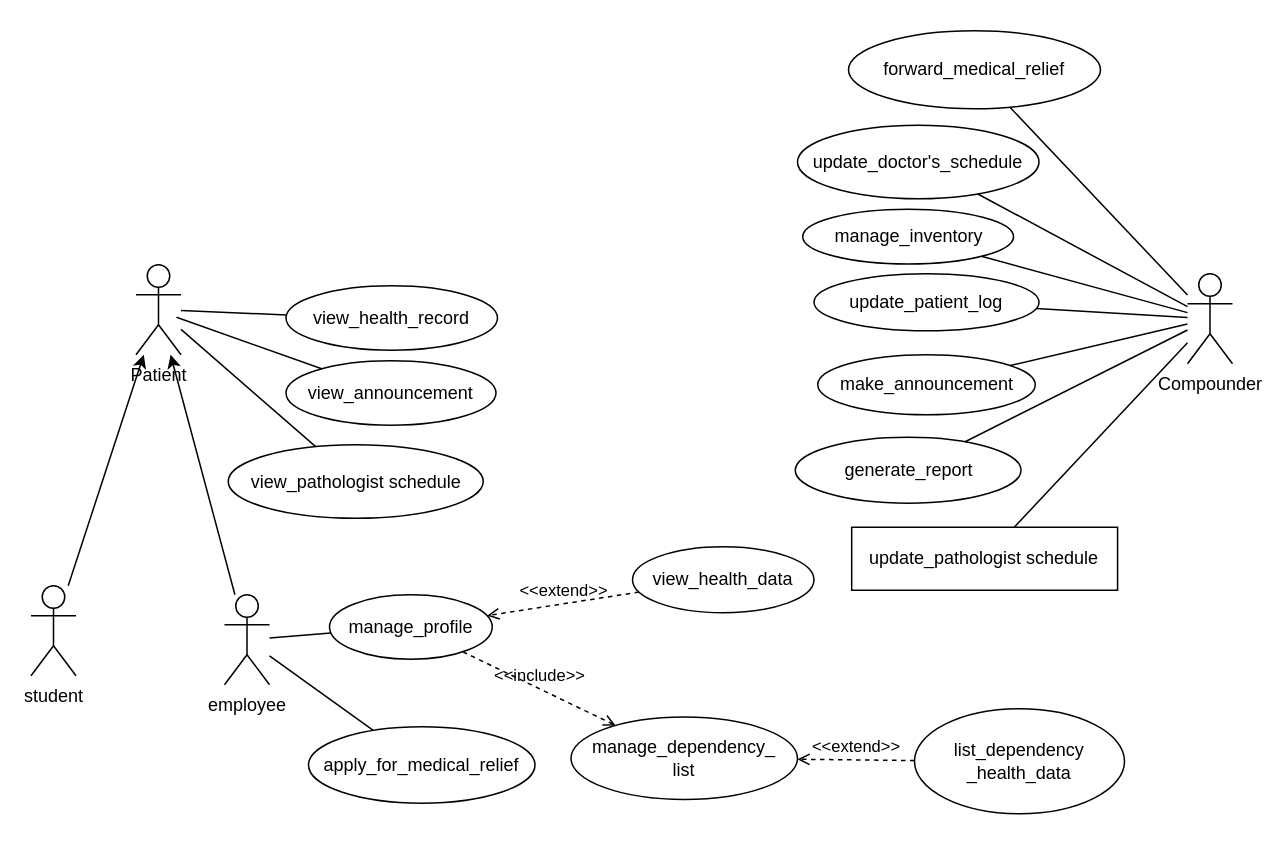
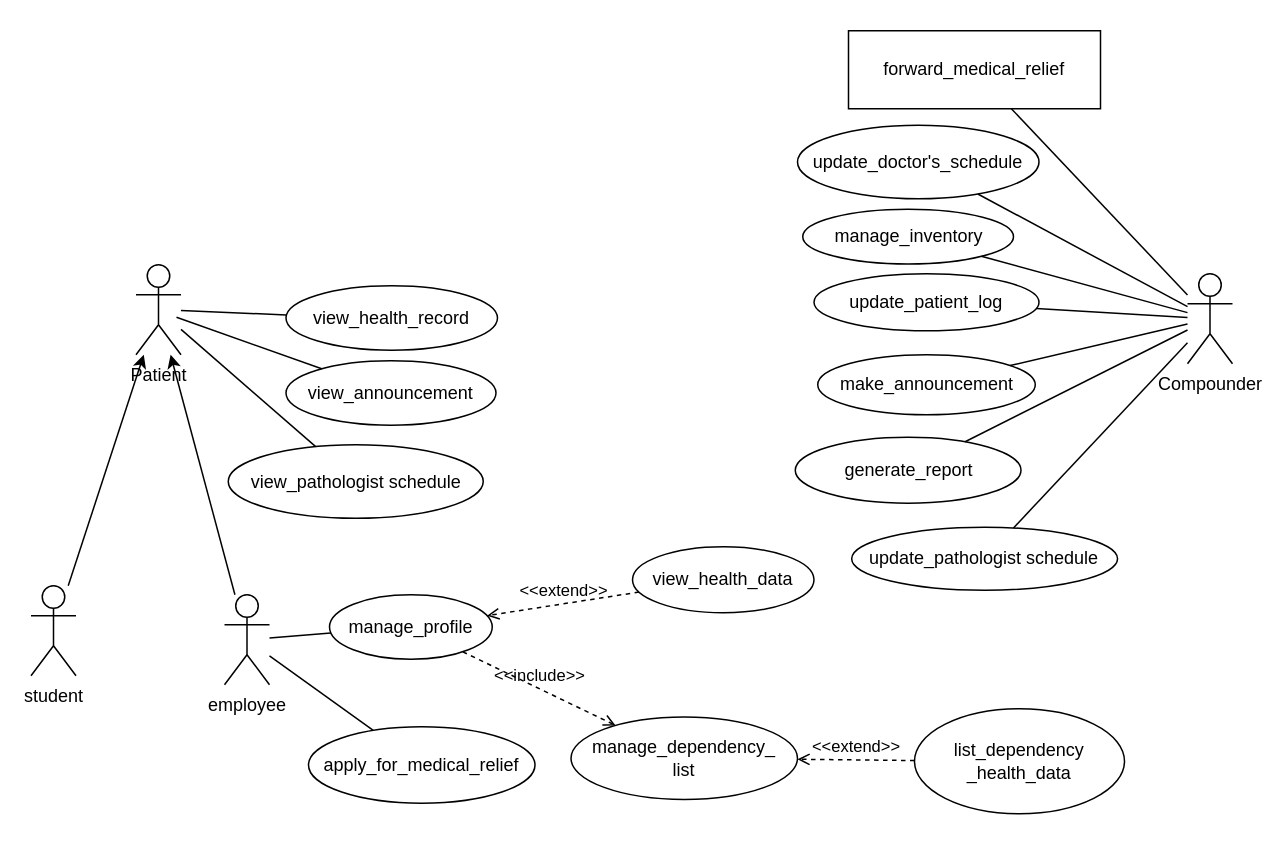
- <mxCell id="37" value="forward_medical_relief" style="ellipse;whiteSpace=wrap;html=1;" vertex="1" parent="1"><mxGeometry x="565" y="20" width="168" height="52" as="geometry" /></mxCell>
+ <mxCell id="37" value="forward_medical_relief" style="whiteSpace=wrap;html=1;rounded=0;" vertex="1" parent="1"><mxGeometry x="565" y="20" width="168" height="52" as="geometry" /></mxCell>
- <mxCell id="20" value="update_pathologist schedule" style="whiteSpace=wrap;html=1;rounded=0;" parent="1" vertex="1"><mxGeometry x="567.13" y="351" width="177.25" height="42" as="geometry" /></mxCell>
+ <mxCell id="20" value="update_pathologist schedule" style="ellipse;whiteSpace=wrap;html=1;" parent="1" vertex="1"><mxGeometry x="567.13" y="351" width="177.25" height="42" as="geometry" /></mxCell>
